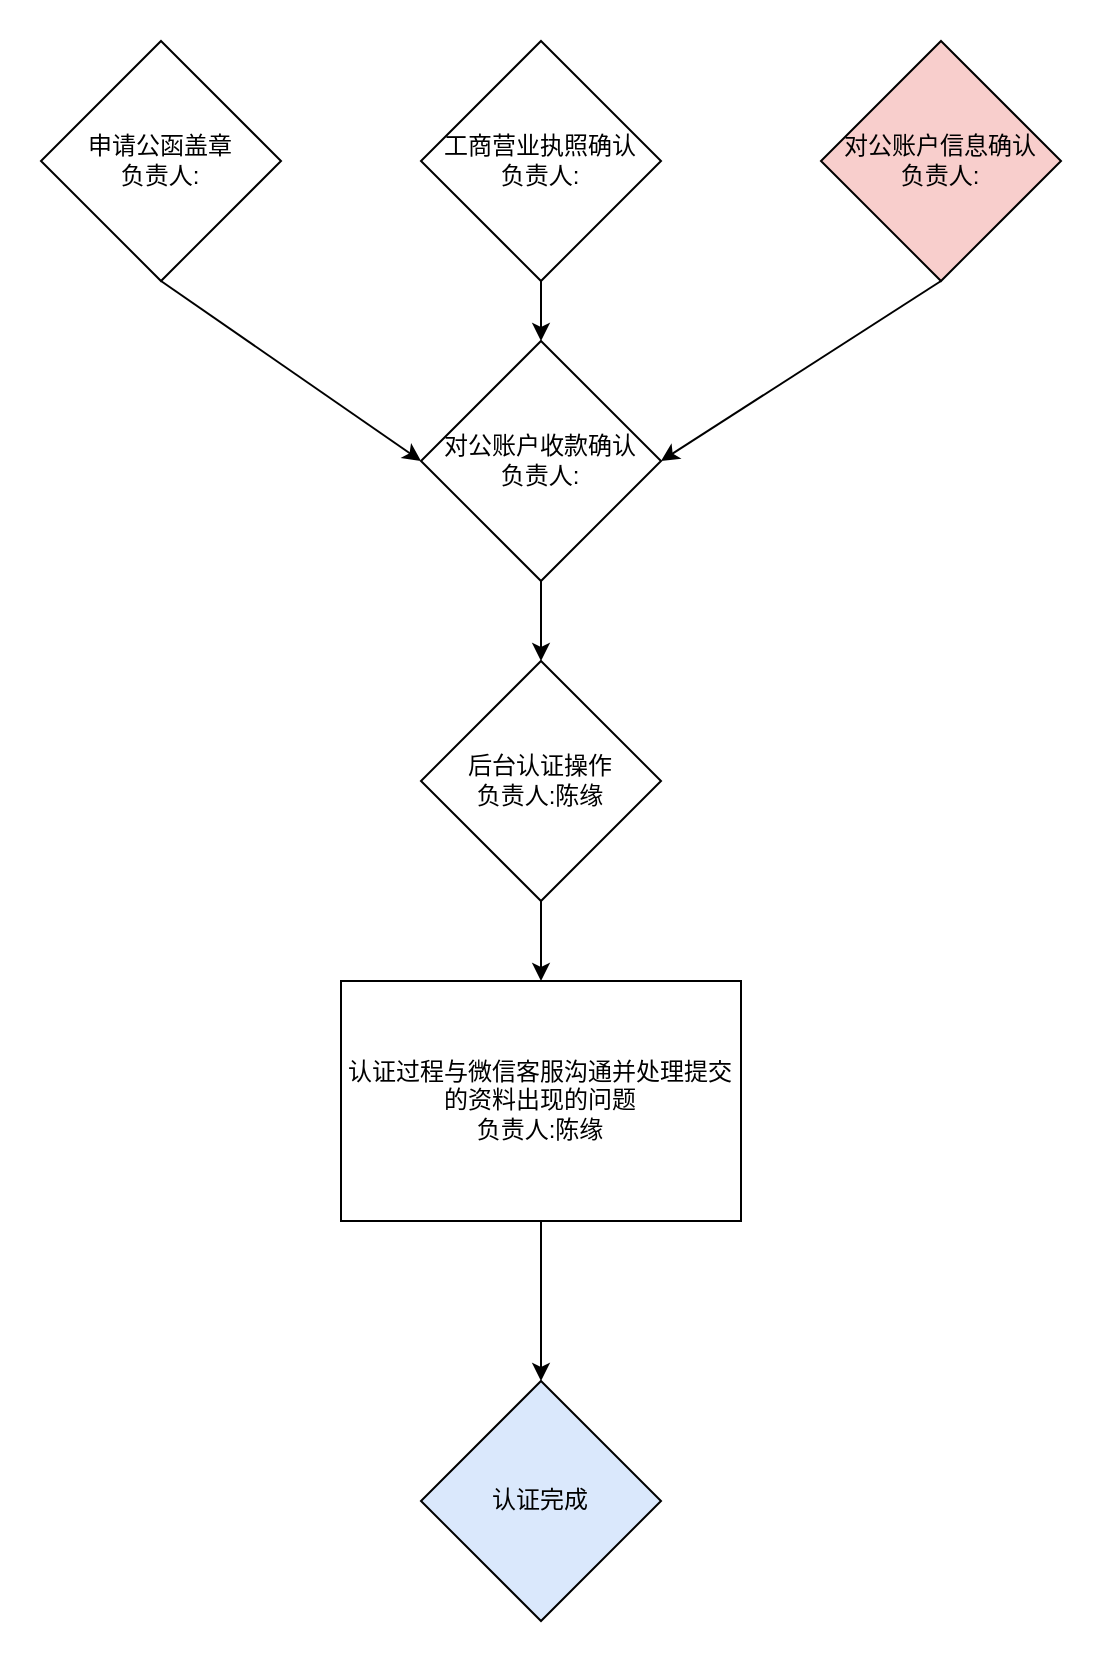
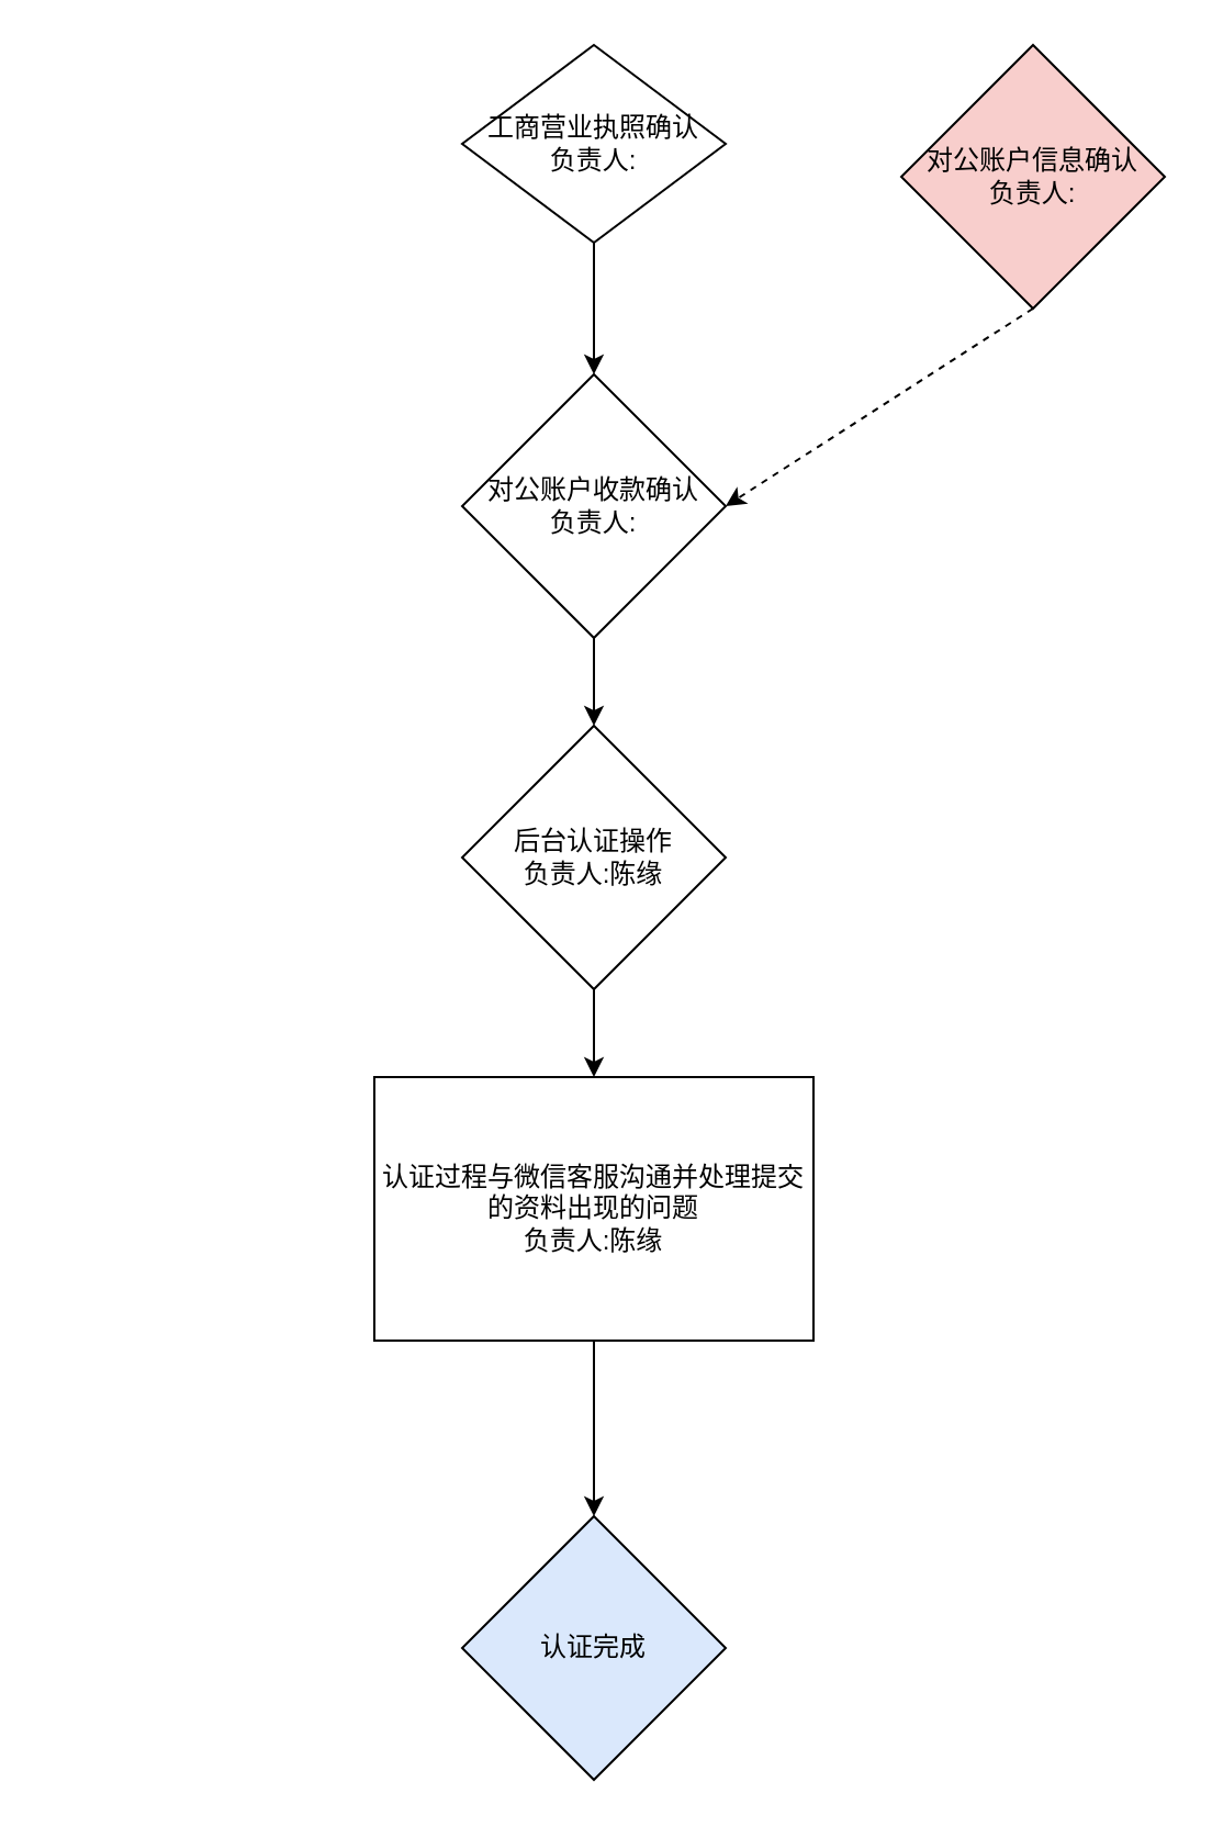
- <mxCell id="2" value="申请公函盖章&lt;br&gt;负责人:" style="rhombus;whiteSpace=wrap;html=1;" vertex="1" parent="1"><mxGeometry x="20" y="20" width="120" height="120" as="geometry" /></mxCell>
- <mxCell id="5" value="工商营业执照确认&lt;br&gt;负责人:" style="rhombus;whiteSpace=wrap;html=1;" vertex="1" parent="1"><mxGeometry x="210" y="20" width="120" height="120" as="geometry" /></mxCell>
+ <mxCell id="5" value="工商营业执照确认&lt;br&gt;负责人:" style="rhombus;whiteSpace=wrap;html=1;" vertex="1" parent="1"><mxGeometry x="210" y="20" width="120" height="90" as="geometry" /></mxCell>
- <mxCell id="8" value="" style="endArrow=classic;html=1;entryX=0;entryY=0.5;entryDx=0;entryDy=0;exitX=0.5;exitY=1;exitDx=0;exitDy=0;" edge="1" parent="1" source="2" target="6"><mxGeometry width="50" height="50" relative="1" as="geometry"><mxPoint x="70" y="170" as="sourcePoint" /><mxPoint x="120" y="120" as="targetPoint" /></mxGeometry></mxCell>
- <mxCell id="10" value="" style="endArrow=classic;html=1;exitX=0.5;exitY=1;exitDx=0;exitDy=0;entryX=1;entryY=0.5;entryDx=0;entryDy=0;" edge="1" parent="1" source="4" target="6"><mxGeometry width="50" height="50" relative="1" as="geometry"><mxPoint x="320" y="470" as="sourcePoint" /><mxPoint x="70" y="540" as="targetPoint" /></mxGeometry></mxCell>
+ <mxCell id="10" value="" style="endArrow=classic;html=1;exitX=0.5;exitY=1;exitDx=0;exitDy=0;entryX=1;entryY=0.5;entryDx=0;entryDy=0;dashed=1;" edge="1" parent="1" source="4" target="6"><mxGeometry width="50" height="50" relative="1" as="geometry"><mxPoint x="320" y="470" as="sourcePoint" /><mxPoint x="70" y="540" as="targetPoint" /></mxGeometry></mxCell>
